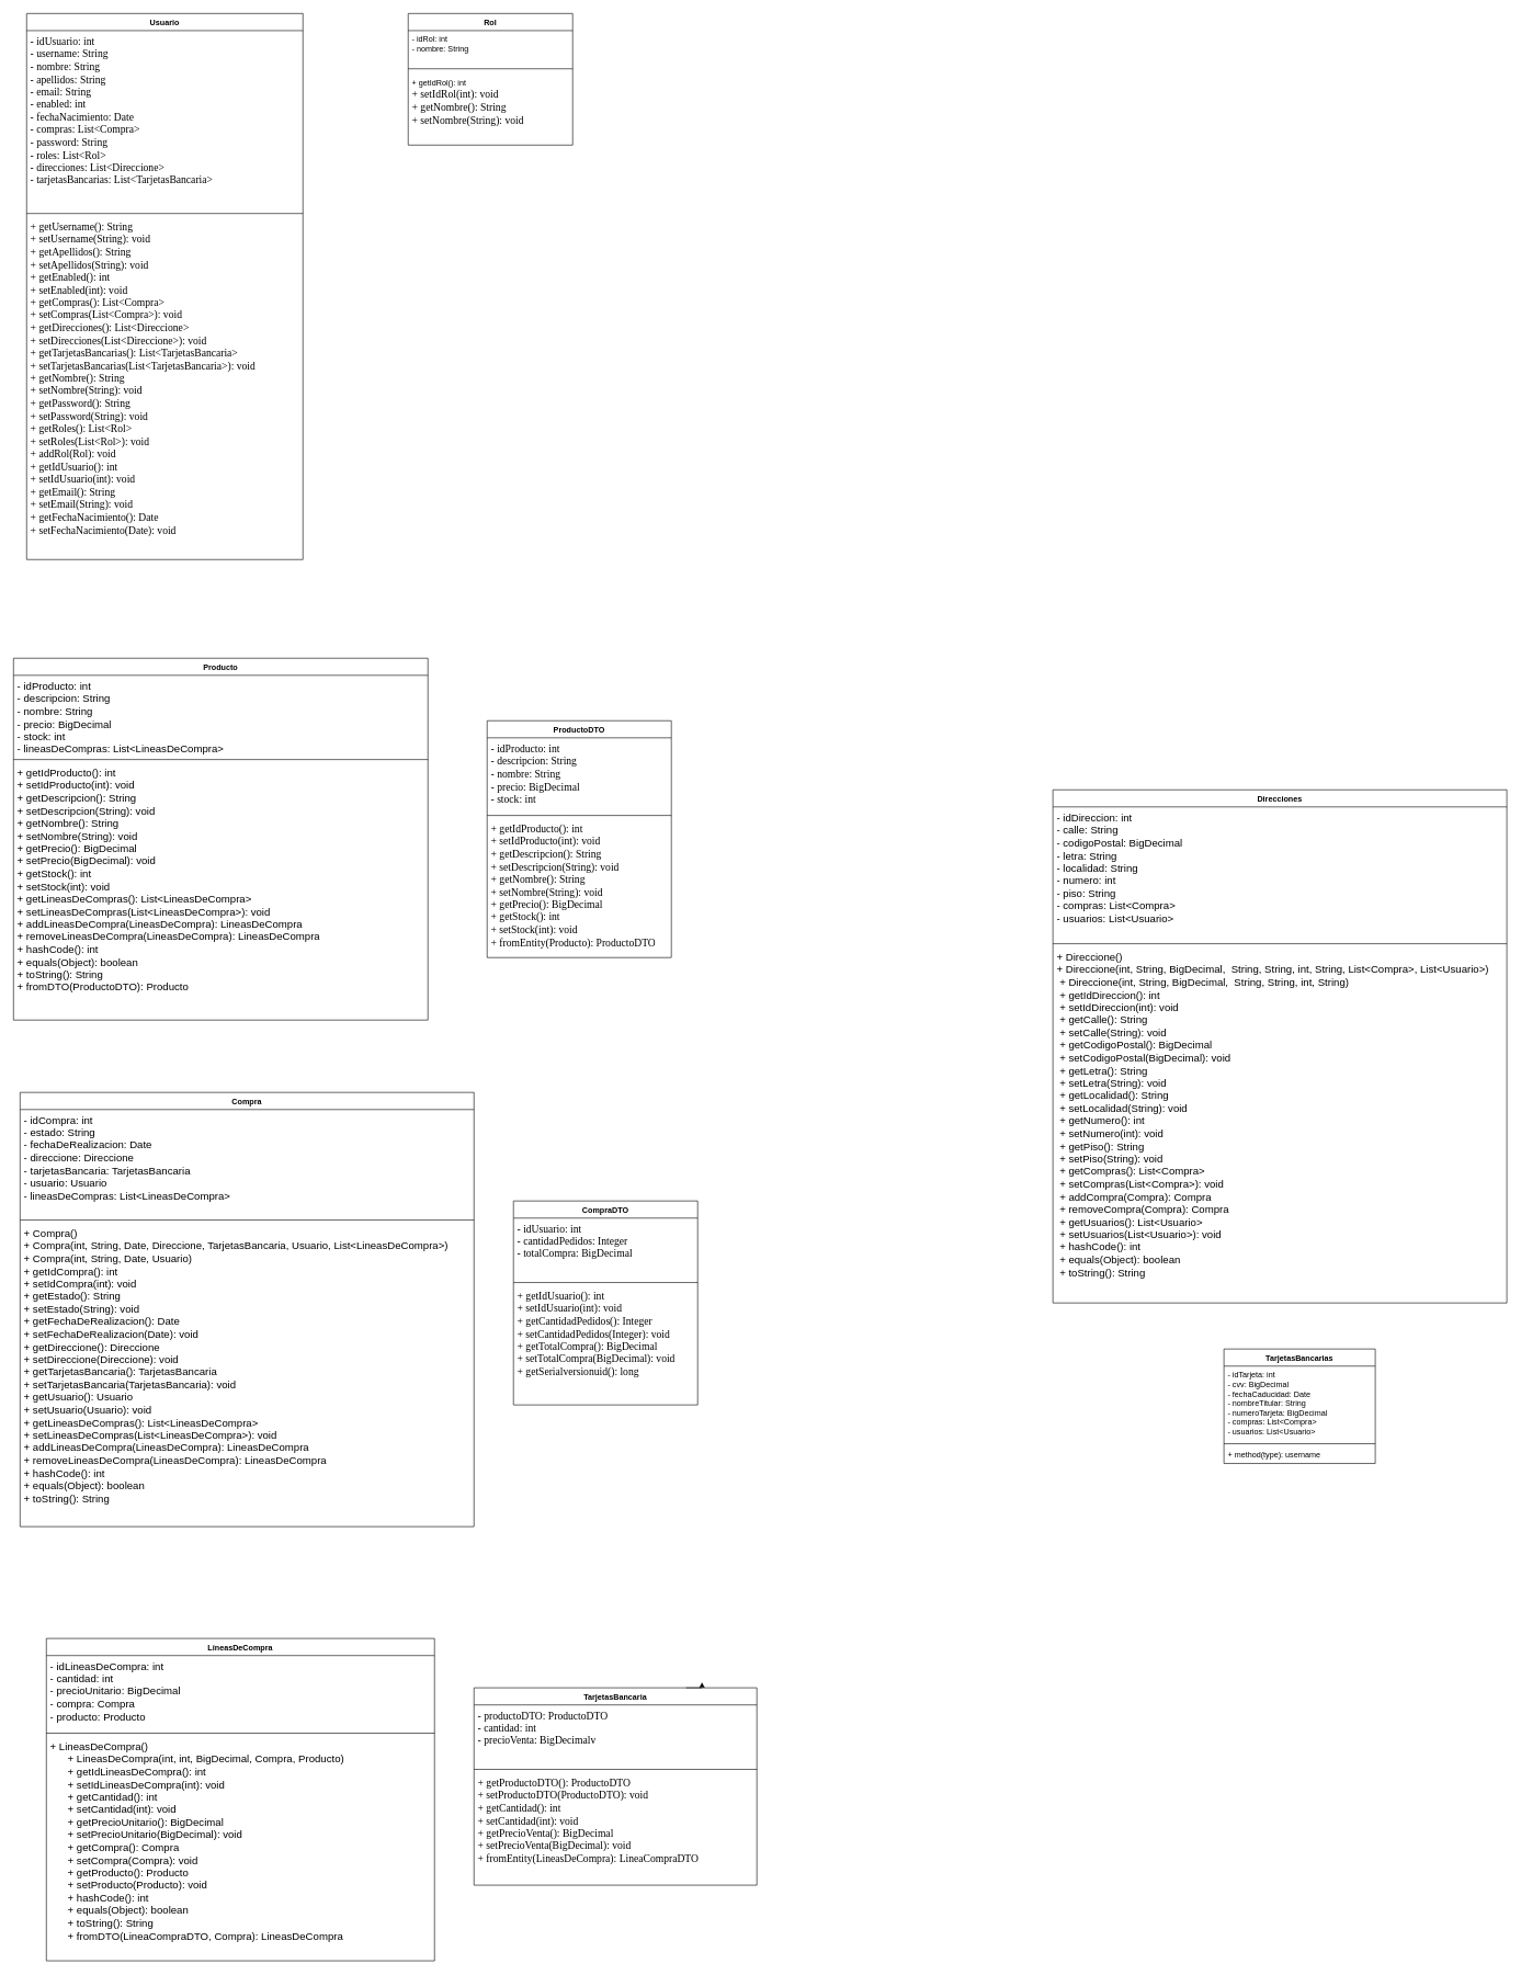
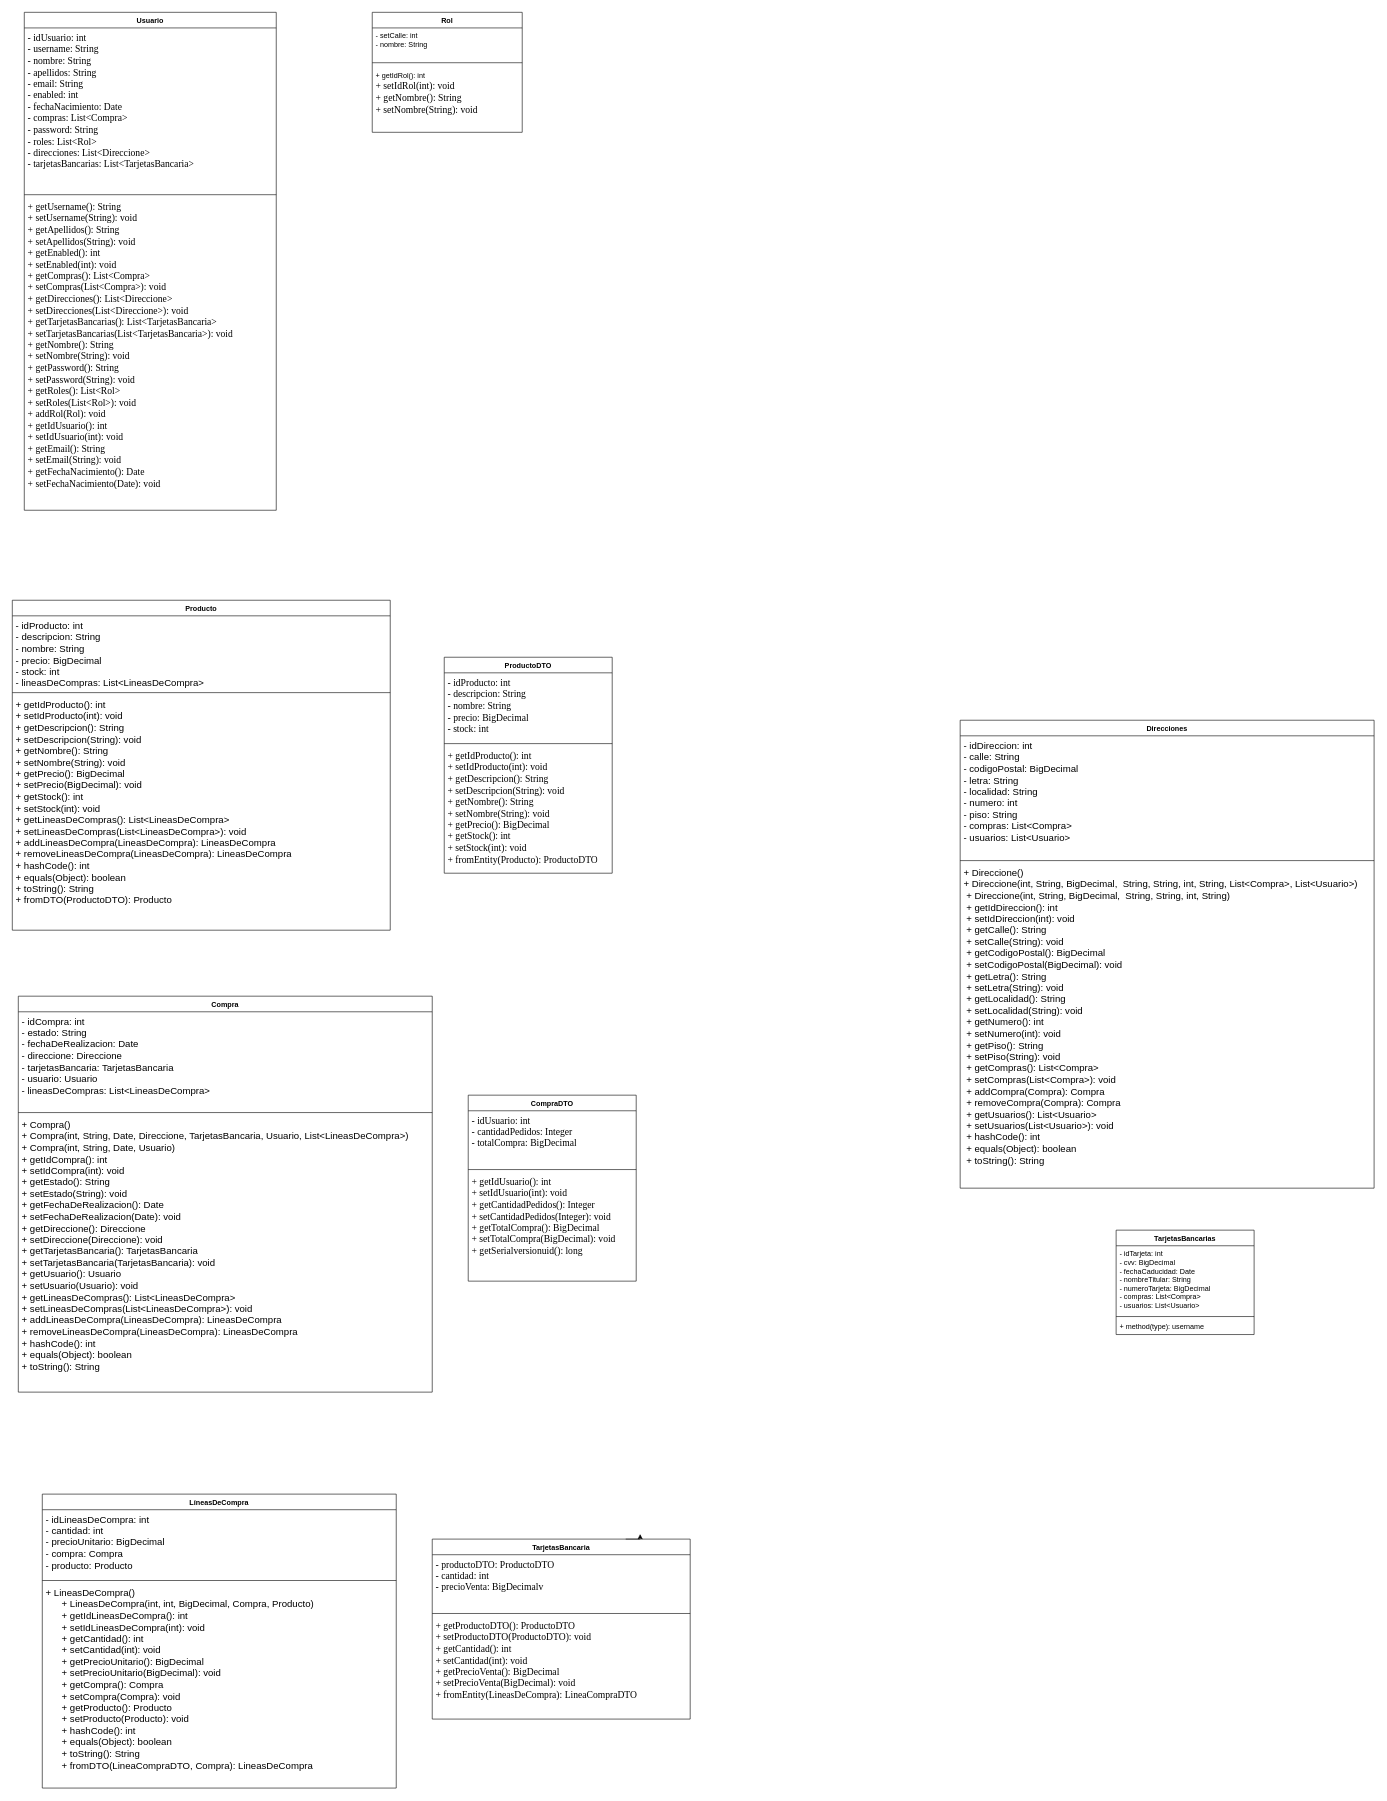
- <mxCell id="19" value="- idRol: int&amp;nbsp;&lt;br&gt;- nombre: String" style="text;strokeColor=none;fillColor=none;align=left;verticalAlign=top;spacingLeft=4;spacingRight=4;overflow=hidden;rotatable=0;points=[[0,0.5],[1,0.5]];portConstraint=eastwest;whiteSpace=wrap;html=1;" vertex="1" parent="18"><mxGeometry y="26" width="250" height="54" as="geometry" /></mxCell>
+ <mxCell id="19" value="- setCalle: int&amp;nbsp;&lt;br&gt;- nombre: String" style="text;strokeColor=none;fillColor=none;align=left;verticalAlign=top;spacingLeft=4;spacingRight=4;overflow=hidden;rotatable=0;points=[[0,0.5],[1,0.5]];portConstraint=eastwest;whiteSpace=wrap;html=1;" vertex="1" parent="18"><mxGeometry y="26" width="250" height="54" as="geometry" /></mxCell>
